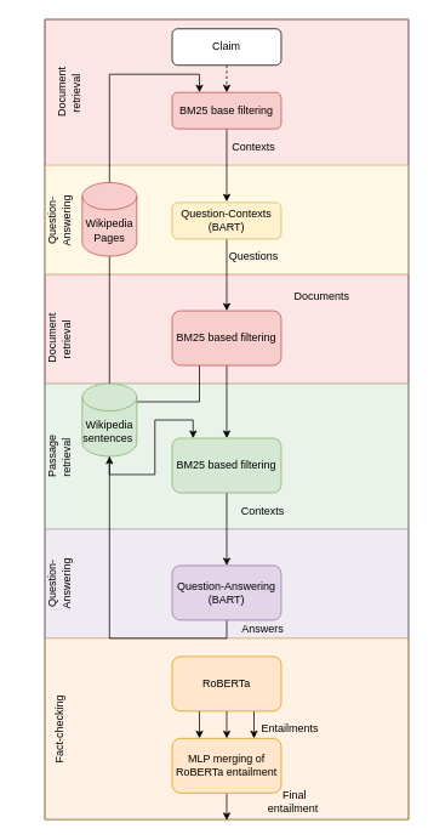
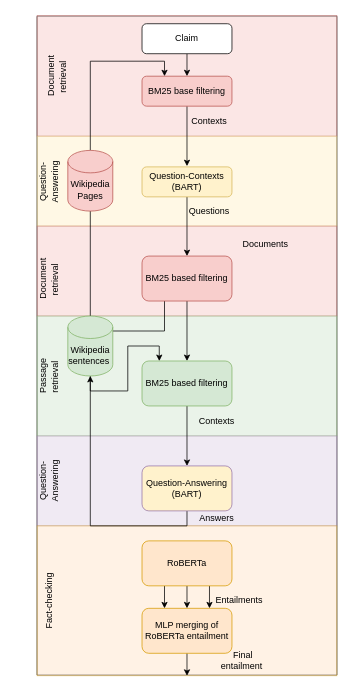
- <mxCell id="10" style="edgeStyle=orthogonalEdgeStyle;rounded=0;orthogonalLoop=1;jettySize=auto;html=1;exitX=0.5;exitY=1;exitDx=0;exitDy=0;entryX=0.5;entryY=0;entryDx=0;entryDy=0;dashed=1;" edge="1" parent="2" source="11" target="16"><mxGeometry relative="1" as="geometry" /></mxCell>
+ <mxCell id="10" style="edgeStyle=orthogonalEdgeStyle;rounded=0;orthogonalLoop=1;jettySize=auto;html=1;exitX=0.5;exitY=1;exitDx=0;exitDy=0;entryX=0.5;entryY=0;entryDx=0;entryDy=0;" edge="1" parent="2" source="11" target="16"><mxGeometry relative="1" as="geometry" /></mxCell>
- <mxCell id="24" value="Question-Answering (BART)" style="rounded=1;whiteSpace=wrap;html=1;fillColor=#e1d5e7;strokeColor=#9673a6;" vertex="1" parent="2"><mxGeometry x="140" y="600" width="120" height="60" as="geometry" /></mxCell>
+ <mxCell id="24" value="Question-Answering (BART)" style="rounded=1;whiteSpace=wrap;html=1;fillColor=#fff2cc;strokeColor=#9673a6;" vertex="1" parent="2"><mxGeometry x="140" y="600" width="120" height="60" as="geometry" /></mxCell>
